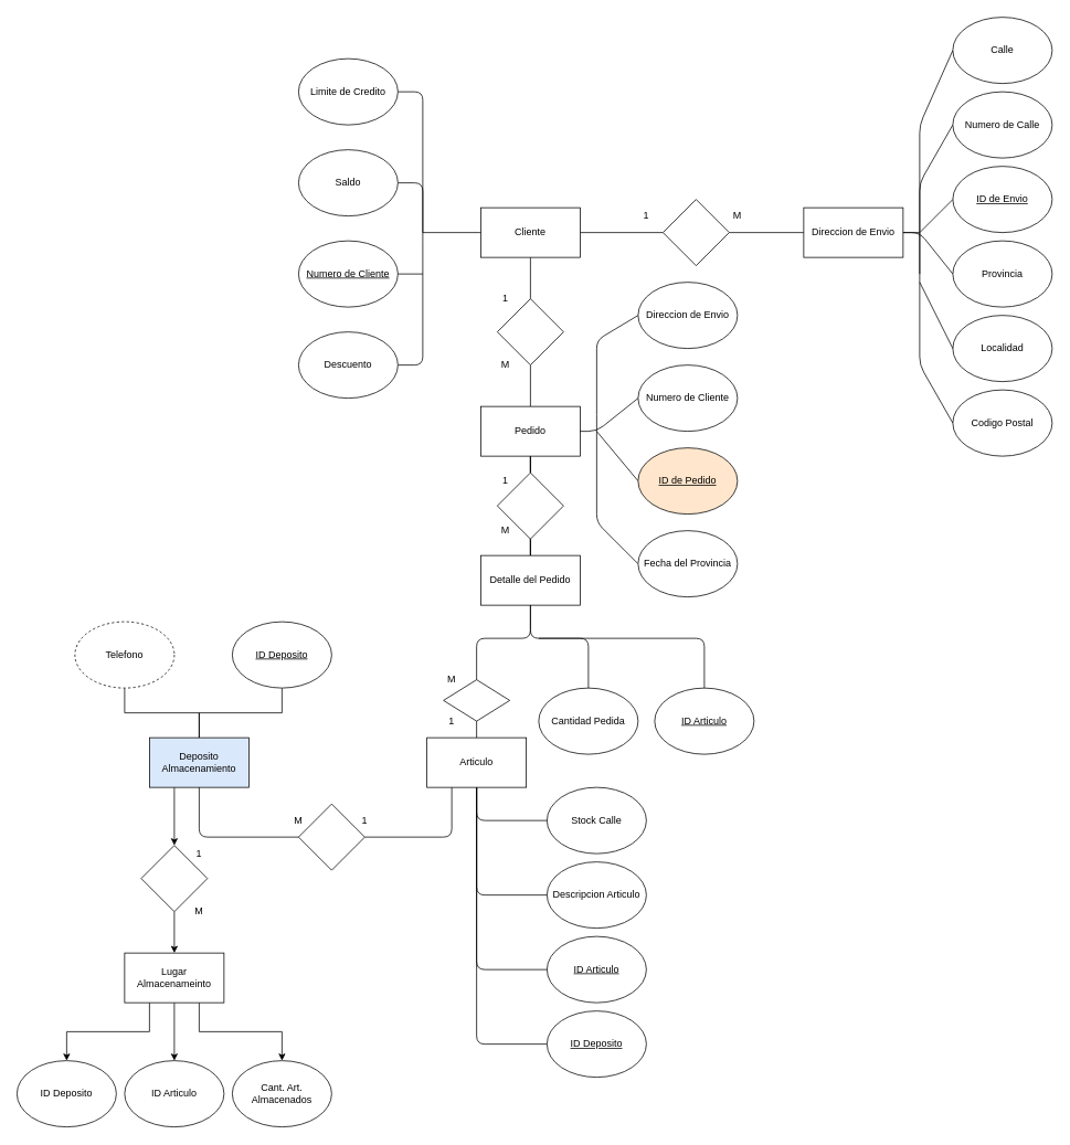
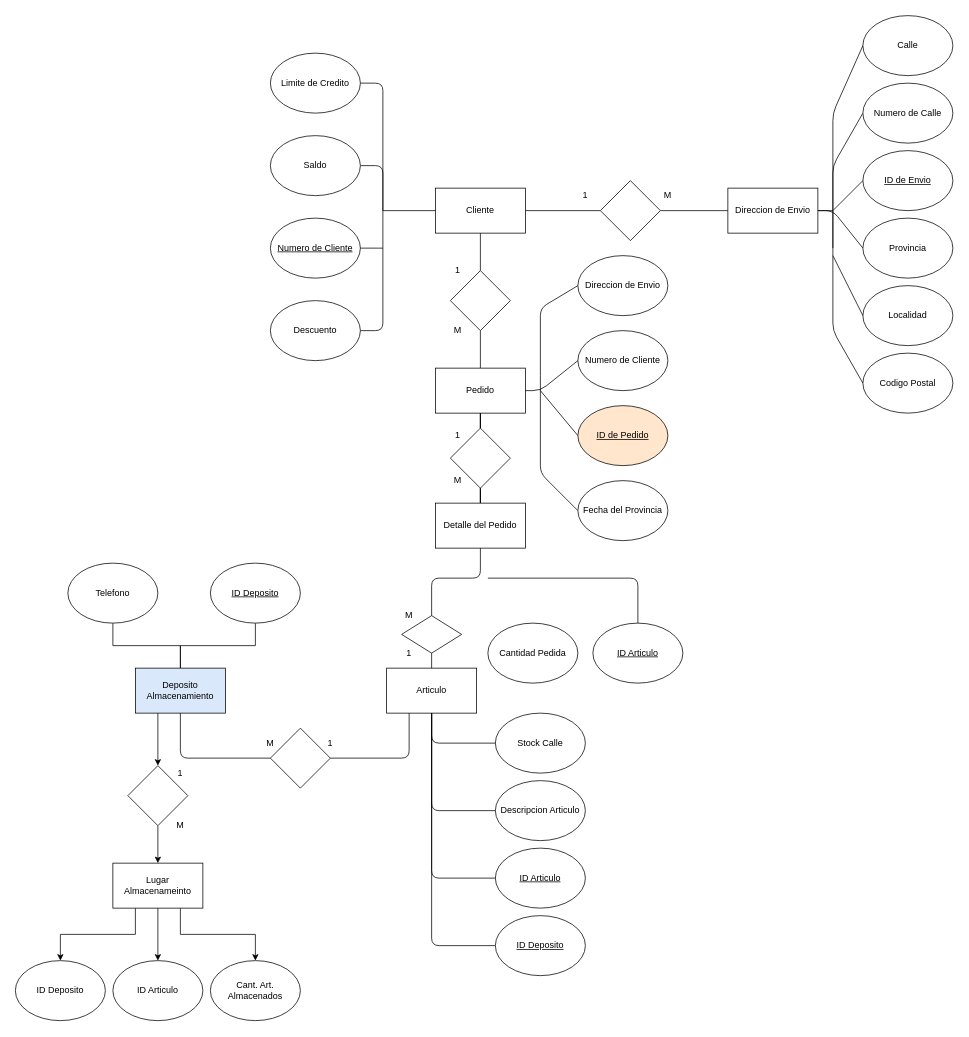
- <mxCell id="50" value="Telefono" style="ellipse;whiteSpace=wrap;html=1;rounded=0;dashed=1;" parent="1" vertex="1"><mxGeometry x="90" y="750" width="120" height="80" as="geometry" /></mxCell>
+ <mxCell id="50" value="Telefono" style="ellipse;whiteSpace=wrap;html=1;rounded=0;" parent="1" vertex="1"><mxGeometry x="90" y="750" width="120" height="80" as="geometry" /></mxCell>
- <mxCell id="43" value="" style="endArrow=none;html=1;exitX=0.5;exitY=1;exitDx=0;exitDy=0;entryX=0.5;entryY=0;entryDx=0;entryDy=0;endFill=0;" parent="1" source="33" target="42" edge="1"><mxGeometry width="50" height="50" relative="1" as="geometry"><mxPoint x="680" y="790" as="sourcePoint" /><mxPoint x="730" y="740" as="targetPoint" /><Array as="points"><mxPoint x="640" y="770" /><mxPoint x="710" y="770" /></Array></mxGeometry></mxCell>
